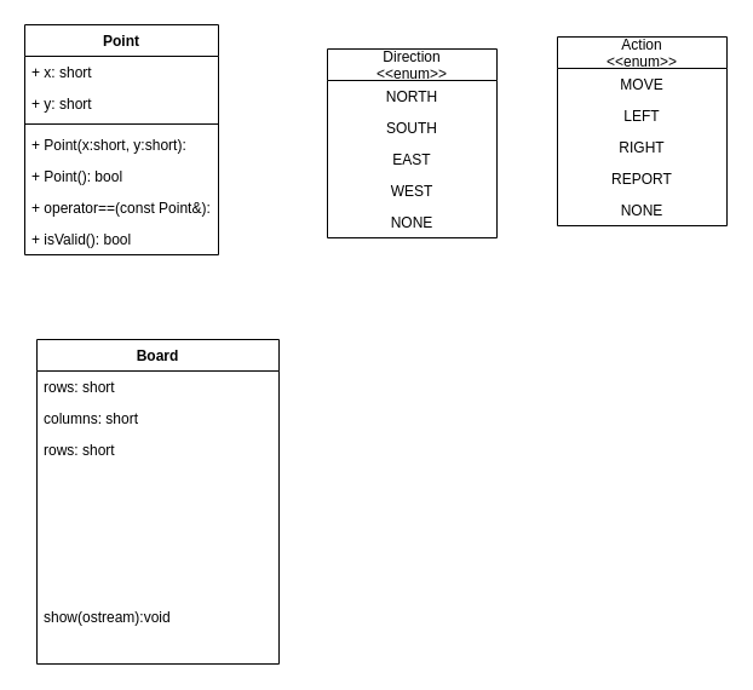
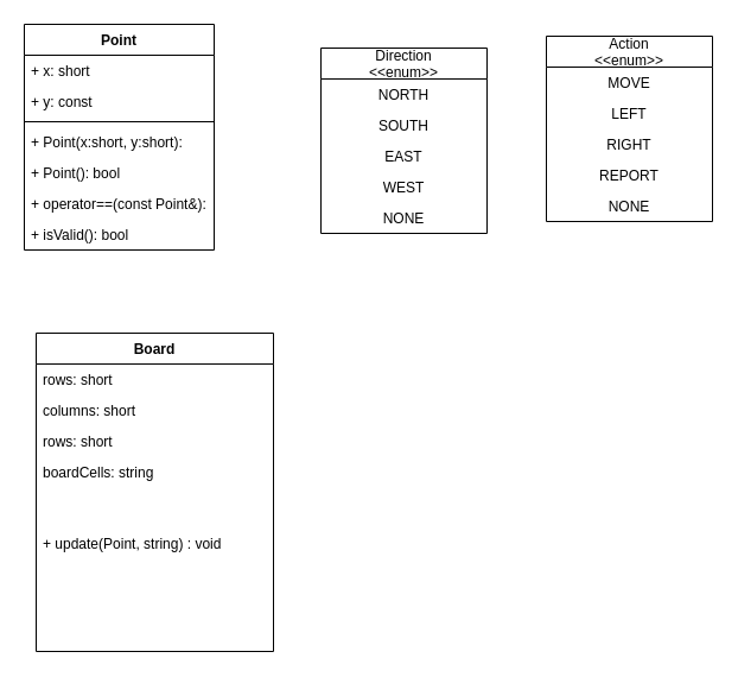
- <mxCell id="4" value="+ y: short" style="text;strokeColor=none;fillColor=none;align=left;verticalAlign=top;spacingLeft=4;spacingRight=4;overflow=hidden;rotatable=0;points=[[0,0.5],[1,0.5]];portConstraint=eastwest;" vertex="1" parent="2"><mxGeometry y="52" width="160" height="26" as="geometry" /></mxCell>
+ <mxCell id="4" value="+ y: const" style="text;strokeColor=none;fillColor=none;align=left;verticalAlign=top;spacingLeft=4;spacingRight=4;overflow=hidden;rotatable=0;points=[[0,0.5],[1,0.5]];portConstraint=eastwest;" vertex="1" parent="2"><mxGeometry y="52" width="160" height="26" as="geometry" /></mxCell>
+ <mxCell id="27" value="boardCells: string" style="text;strokeColor=none;fillColor=none;align=left;verticalAlign=top;spacingLeft=4;spacingRight=4;overflow=hidden;rotatable=0;points=[[0,0.5],[1,0.5]];portConstraint=eastwest;" vertex="1" parent="22"><mxGeometry y="104" width="200" height="26" as="geometry" /></mxCell>
+ <mxCell id="29" value="+ update(Point, string) : void" style="text;strokeColor=none;fillColor=none;align=left;verticalAlign=top;spacingLeft=4;spacingRight=4;overflow=hidden;rotatable=0;points=[[0,0.5],[1,0.5]];portConstraint=eastwest;" vertex="1" parent="22"><mxGeometry y="164" width="200" height="26" as="geometry" /></mxCell>
- <mxCell id="30" value="show(ostream):void" style="text;strokeColor=none;fillColor=none;align=left;verticalAlign=top;spacingLeft=4;spacingRight=4;overflow=hidden;rotatable=0;points=[[0,0.5],[1,0.5]];portConstraint=eastwest;" vertex="1" parent="22"><mxGeometry y="216" width="200" height="26" as="geometry" /></mxCell>
